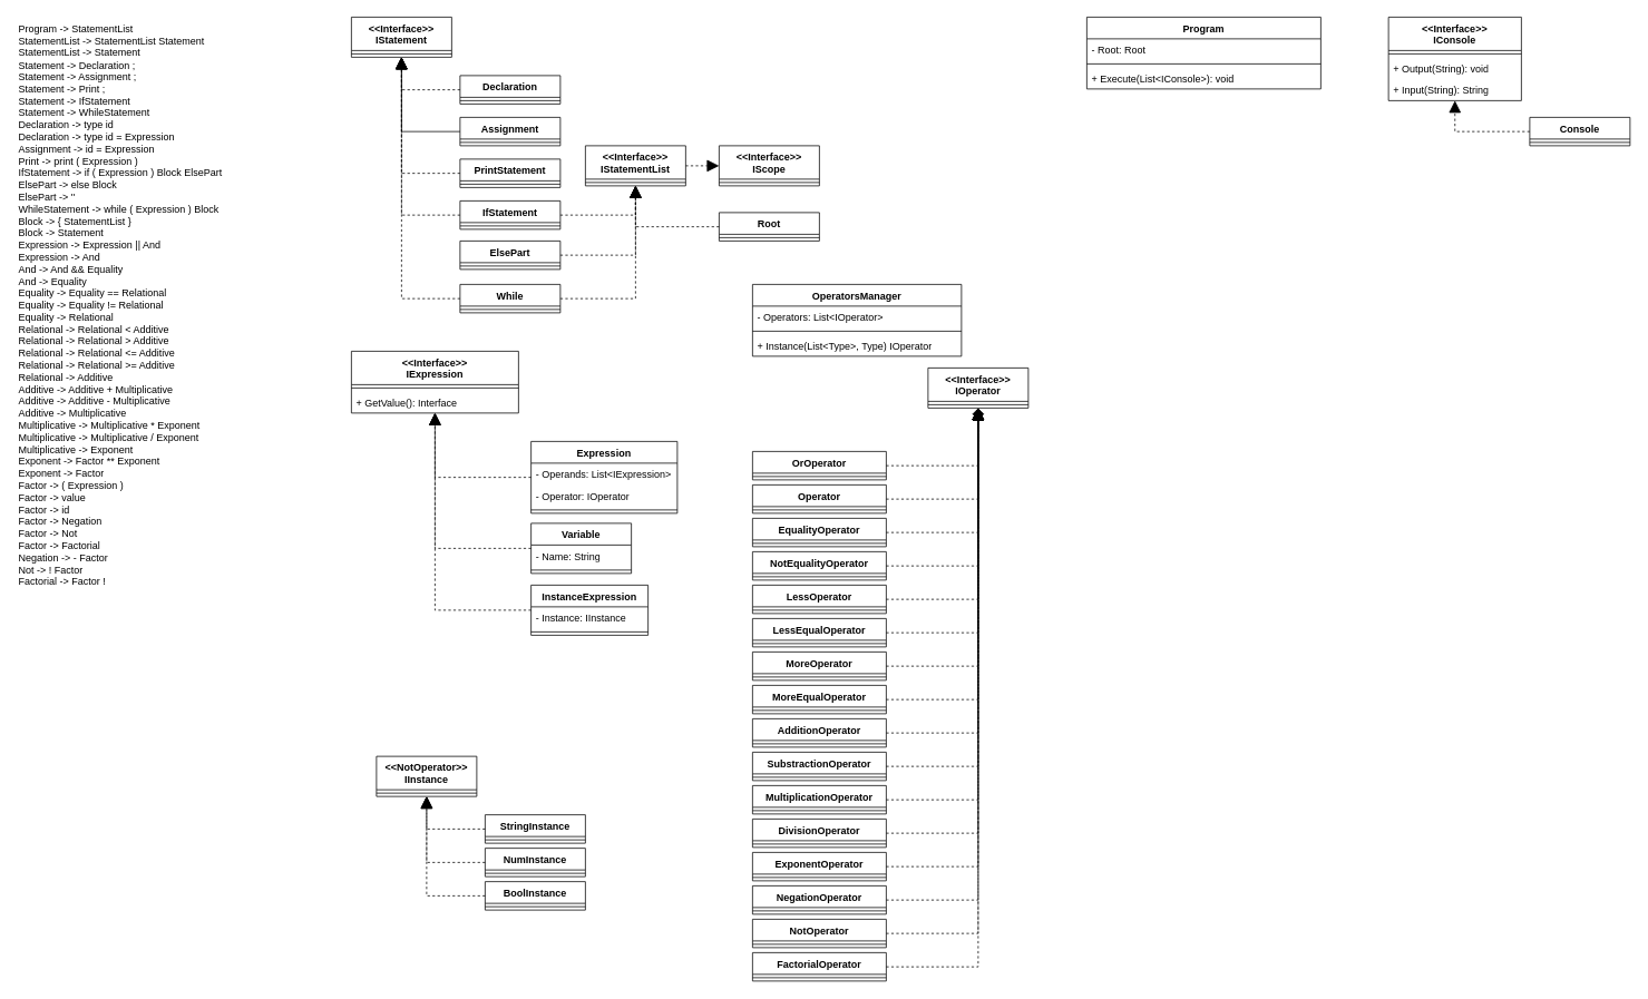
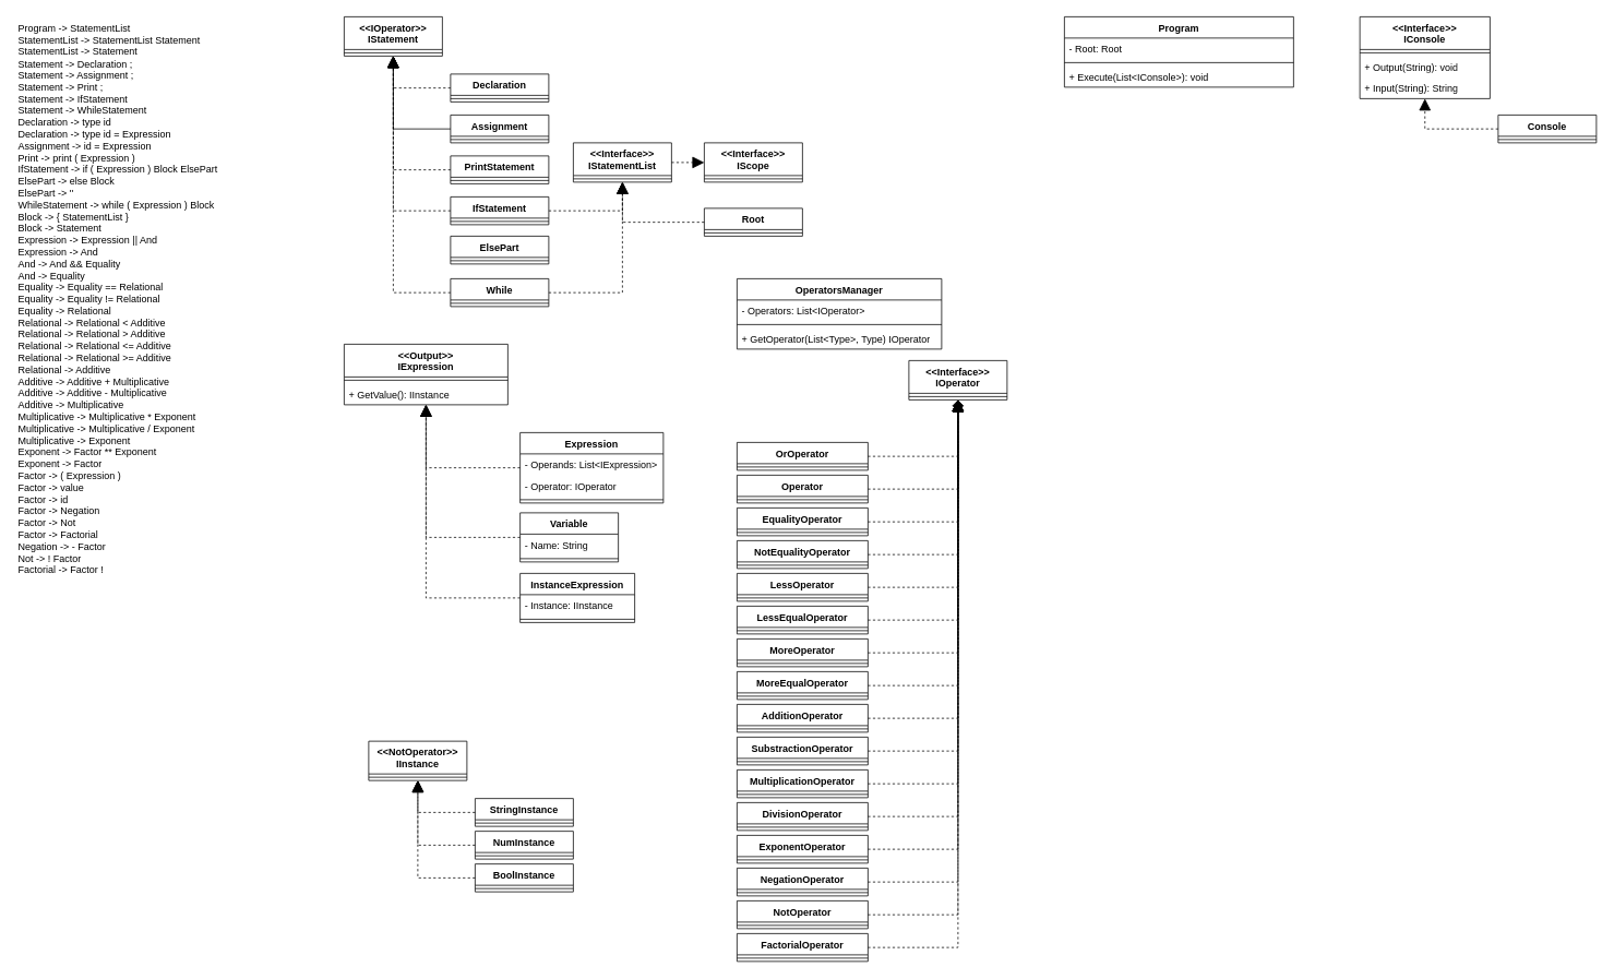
- <mxCell id="2" value="&amp;lt;&amp;lt;Interface&amp;gt;&amp;gt;&lt;br&gt;IStatement" style="swimlane;fontStyle=1;align=center;verticalAlign=top;childLayout=stackLayout;horizontal=1;startSize=40;horizontalStack=0;resizeParent=1;resizeParentMax=0;resizeLast=0;collapsible=1;marginBottom=0;whiteSpace=wrap;html=1;" parent="1" vertex="1"><mxGeometry width="120" height="48" as="geometry" x="420" y="20"><mxRectangle x="430" y="60" width="110" height="40" as="alternateBounds" /></mxGeometry></mxCell>
+ <mxCell id="2" value="&amp;lt;&amp;lt;IOperator&amp;gt;&amp;gt;&lt;br&gt;IStatement" style="swimlane;fontStyle=1;align=center;verticalAlign=top;childLayout=stackLayout;horizontal=1;startSize=40;horizontalStack=0;resizeParent=1;resizeParentMax=0;resizeLast=0;collapsible=1;marginBottom=0;whiteSpace=wrap;html=1;" parent="1" vertex="1"><mxGeometry width="120" height="48" as="geometry" x="420" y="20"><mxRectangle x="430" y="60" width="110" height="40" as="alternateBounds" /></mxGeometry></mxCell>
- <mxCell id="24" value="" style="endArrow=block;dashed=1;endFill=1;endSize=12;html=1;rounded=0;edgeStyle=orthogonalEdgeStyle;elbow=vertical;" parent="1" source="20" target="4" edge="1"><mxGeometry width="160" relative="1" as="geometry"><mxPoint x="710" y="330" as="sourcePoint" /><mxPoint x="820" y="330" as="targetPoint" /></mxGeometry></mxCell>
- <mxCell id="82" value="+ Instance(List&amp;lt;Type&amp;gt;, Type) IOperator" style="text;strokeColor=none;fillColor=none;align=left;verticalAlign=top;spacingLeft=4;spacingRight=4;overflow=hidden;rotatable=0;points=[[0,0.5],[1,0.5]];portConstraint=eastwest;whiteSpace=wrap;html=1;" parent="79" vertex="1"><mxGeometry y="60" width="250" height="26" as="geometry" /></mxCell>
+ <mxCell id="82" value="+ GetOperator(List&amp;lt;Type&amp;gt;, Type) IOperator" style="text;strokeColor=none;fillColor=none;align=left;verticalAlign=top;spacingLeft=4;spacingRight=4;overflow=hidden;rotatable=0;points=[[0,0.5],[1,0.5]];portConstraint=eastwest;whiteSpace=wrap;html=1;" parent="79" vertex="1"><mxGeometry y="60" width="250" height="26" as="geometry" /></mxCell>
- <mxCell id="33" value="&amp;lt;&amp;lt;Interface&amp;gt;&amp;gt;&lt;br&gt;IExpression" style="swimlane;fontStyle=1;align=center;verticalAlign=top;childLayout=stackLayout;horizontal=1;startSize=40;horizontalStack=0;resizeParent=1;resizeParentMax=0;resizeLast=0;collapsible=1;marginBottom=0;whiteSpace=wrap;html=1;" parent="1" vertex="1"><mxGeometry y="420" width="200" height="74" as="geometry" x="420"><mxRectangle x="430" y="60" width="110" height="40" as="alternateBounds" /></mxGeometry></mxCell>
+ <mxCell id="33" value="&amp;lt;&amp;lt;Output&amp;gt;&amp;gt;&lt;br&gt;IExpression" style="swimlane;fontStyle=1;align=center;verticalAlign=top;childLayout=stackLayout;horizontal=1;startSize=40;horizontalStack=0;resizeParent=1;resizeParentMax=0;resizeLast=0;collapsible=1;marginBottom=0;whiteSpace=wrap;html=1;" parent="1" vertex="1"><mxGeometry y="420" width="200" height="74" as="geometry" x="420"><mxRectangle x="430" y="60" width="110" height="40" as="alternateBounds" /></mxGeometry></mxCell>
- <mxCell id="35" value="+ GetValue(): Interface" style="text;strokeColor=none;fillColor=none;align=left;verticalAlign=top;spacingLeft=4;spacingRight=4;overflow=hidden;rotatable=0;points=[[0,0.5],[1,0.5]];portConstraint=eastwest;whiteSpace=wrap;html=1;" parent="33" vertex="1"><mxGeometry y="48" width="200" height="26" as="geometry" /></mxCell>
+ <mxCell id="35" value="+ GetValue(): IInstance" style="text;strokeColor=none;fillColor=none;align=left;verticalAlign=top;spacingLeft=4;spacingRight=4;overflow=hidden;rotatable=0;points=[[0,0.5],[1,0.5]];portConstraint=eastwest;whiteSpace=wrap;html=1;" parent="33" vertex="1"><mxGeometry y="48" width="200" height="26" as="geometry" /></mxCell>
